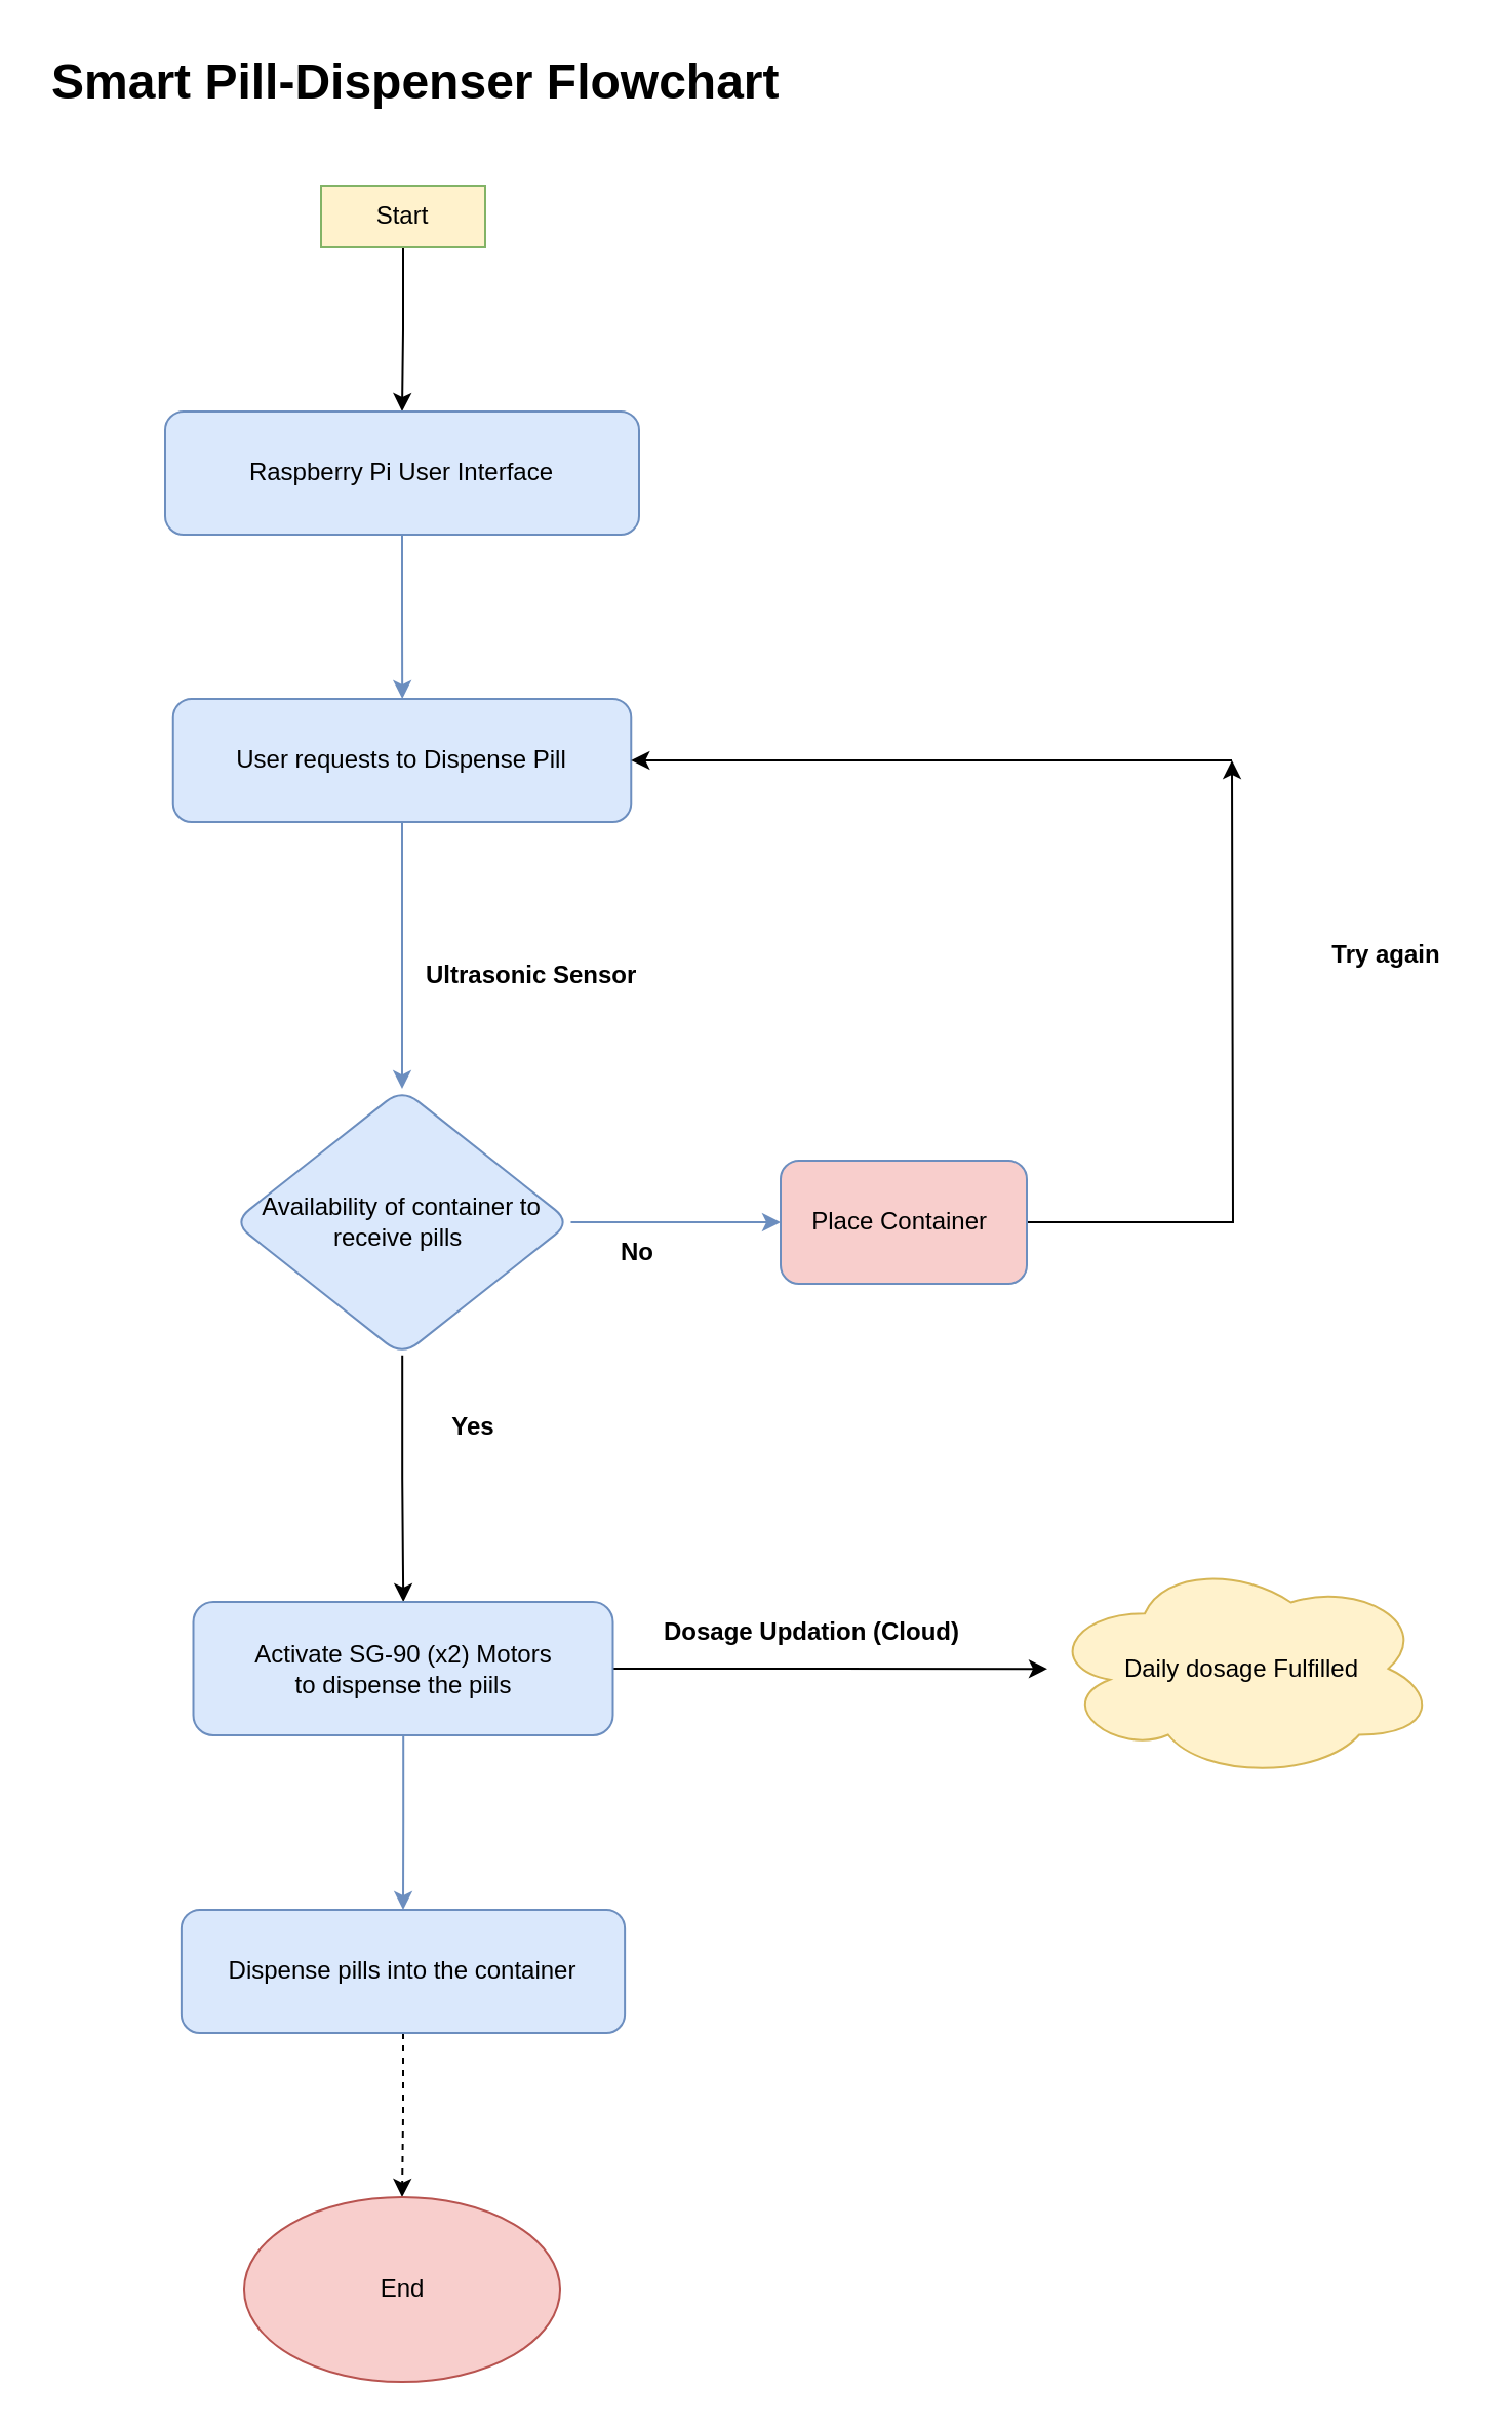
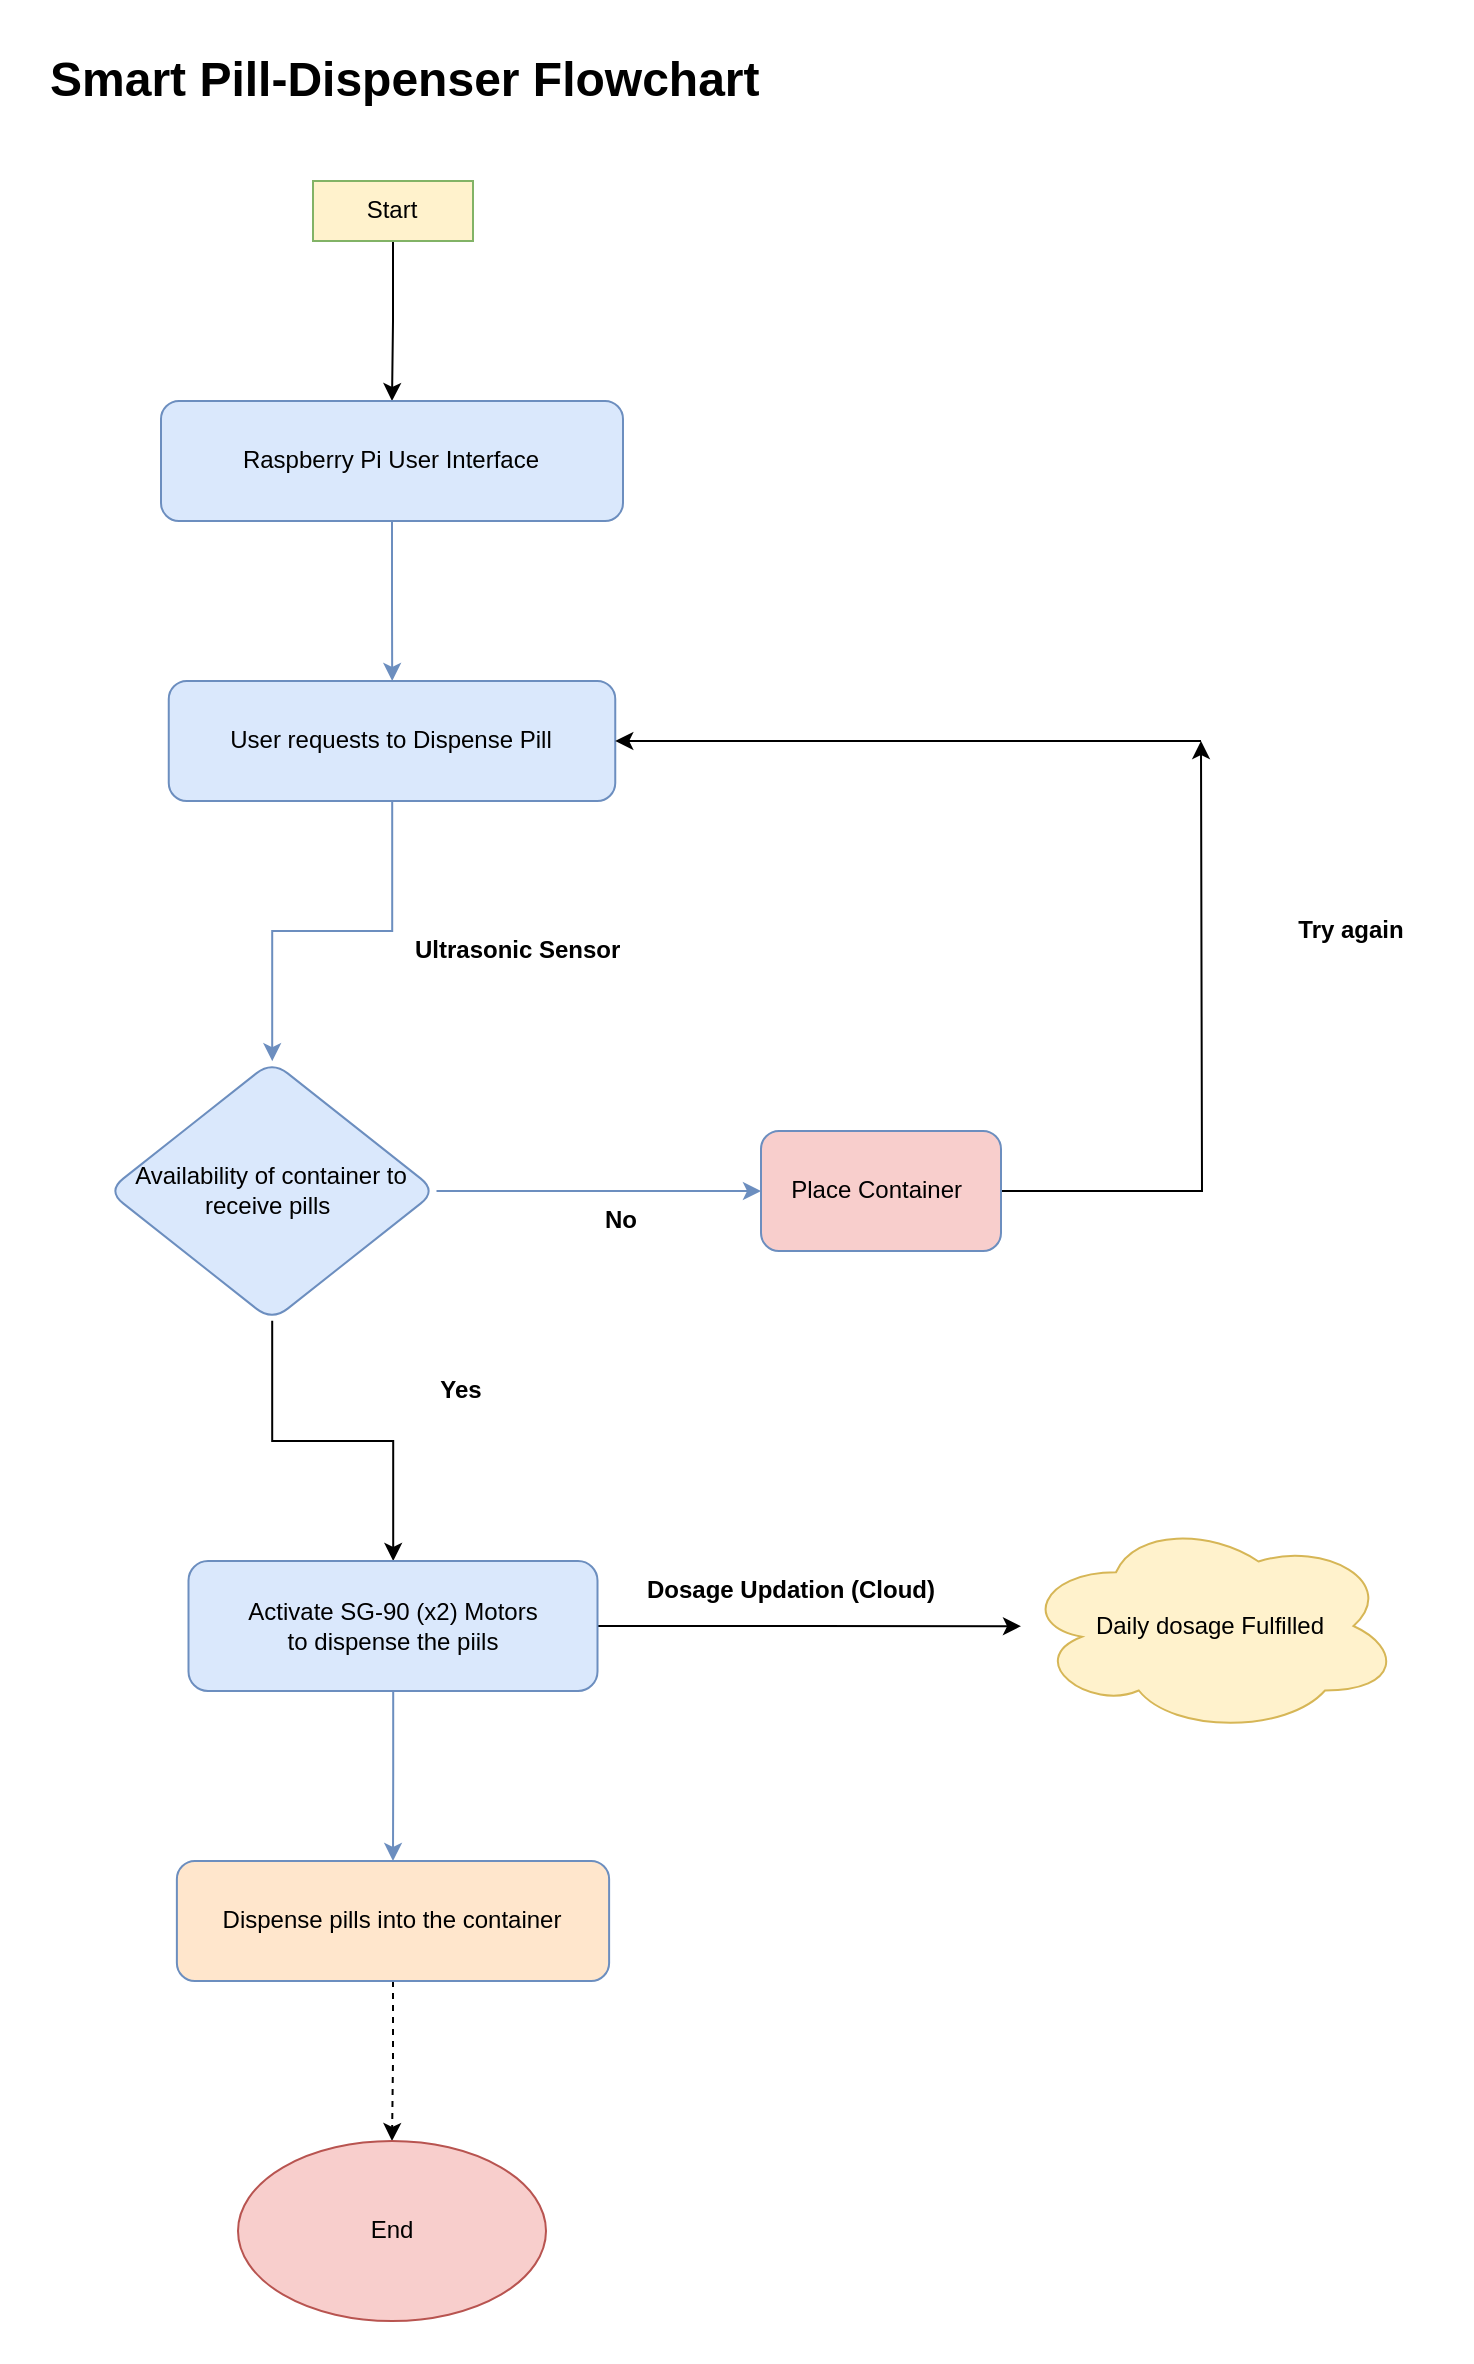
- <mxCell id="10" value="Availability of container to receive pills&amp;nbsp;" style="rhombus;whiteSpace=wrap;html=1;fillColor=#dae8fc;strokeColor=#6c8ebf;rounded=1;" parent="1" vertex="1"><mxGeometry x="113.25" y="530" width="164.5" height="130" as="geometry" /></mxCell>
+ <mxCell id="10" value="Availability of container to receive pills&amp;nbsp;" style="rhombus;whiteSpace=wrap;html=1;fillColor=#dae8fc;strokeColor=#6c8ebf;rounded=1;" parent="1" vertex="1"><mxGeometry x="53.25" y="530" width="164.5" height="130" as="geometry" /></mxCell>
- <mxCell id="22" value="Dispense pills into the container" style="rounded=1;whiteSpace=wrap;html=1;fillColor=#dae8fc;strokeColor=#6c8ebf;" parent="1" vertex="1"><mxGeometry x="87.94" y="930" width="216.12" height="60" as="geometry" /></mxCell>
+ <mxCell id="22" value="Dispense pills into the container" style="rounded=1;whiteSpace=wrap;html=1;fillColor=#ffe6cc;strokeColor=#6c8ebf;" parent="1" vertex="1"><mxGeometry x="87.94" y="930" width="216.12" height="60" as="geometry" /></mxCell>
